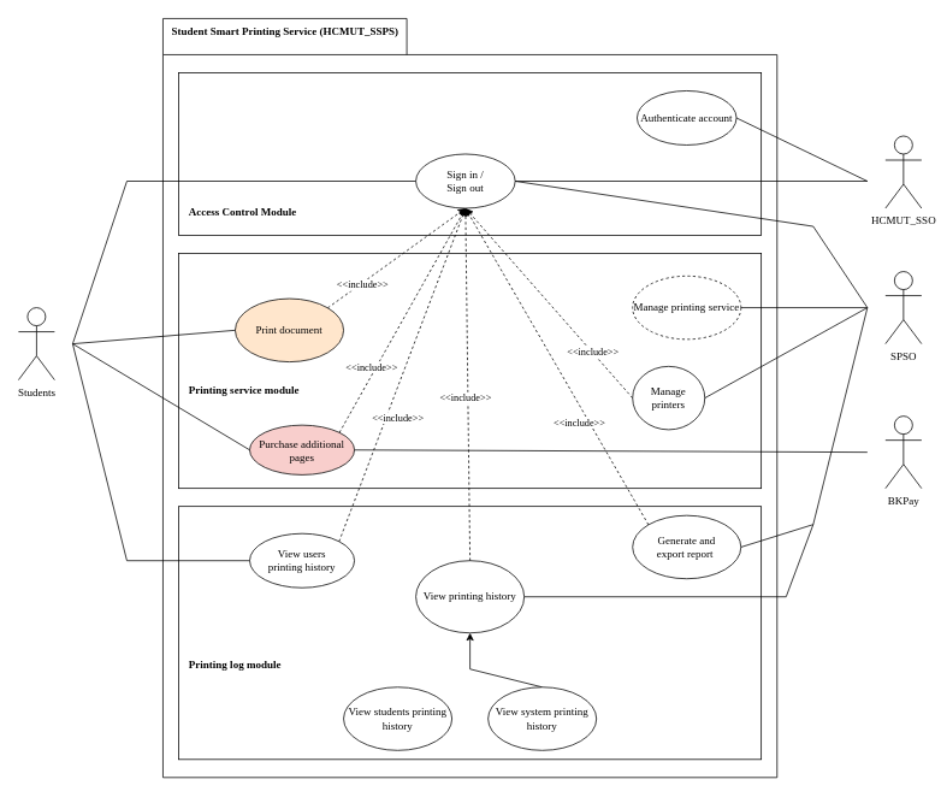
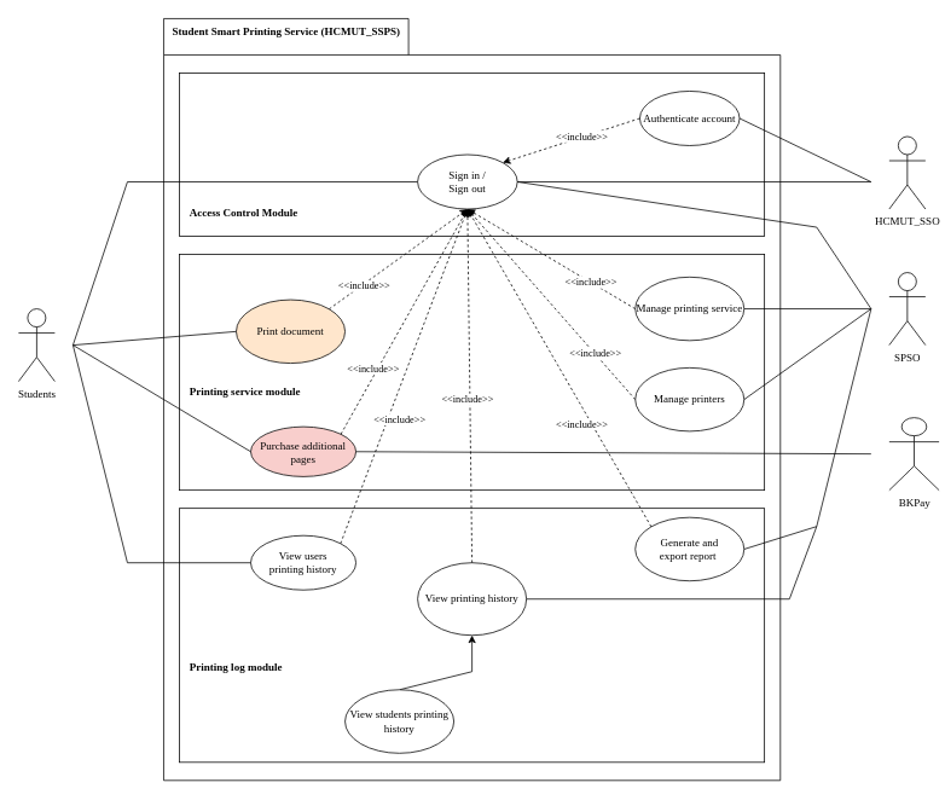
+ <mxCell id="56" value="" style="html=1;labelBackgroundColor=#ffffff;startArrow=none;startFill=0;startSize=6;endArrow=classic;endFill=1;endSize=6;jettySize=auto;orthogonalLoop=1;strokeWidth=1;dashed=1;fontSize=14;rounded=0;entryX=1;entryY=0;entryDx=0;entryDy=0;exitX=0;exitY=0.5;exitDx=0;exitDy=0;" edge="1" parent="1" source="16" target="8"><mxGeometry width="60" height="60" relative="1" as="geometry"><mxPoint x="310" y="200" as="sourcePoint" /><mxPoint x="463" y="90" as="targetPoint" /></mxGeometry></mxCell>
+ <mxCell id="57" value="&lt;font face=&quot;Times New Roman&quot;&gt;&amp;lt;&amp;lt;include&amp;gt;&amp;gt;&lt;/font&gt;" style="edgeLabel;html=1;align=center;verticalAlign=middle;resizable=0;points=[];" connectable="0" vertex="1" parent="56"><mxGeometry x="-0.516" y="-1" relative="1" as="geometry"><mxPoint x="-28" y="9" as="offset" /></mxGeometry></mxCell>
+ <mxCell id="48" value="" style="html=1;labelBackgroundColor=#ffffff;startArrow=none;startFill=0;startSize=6;endArrow=classic;endFill=1;endSize=6;jettySize=auto;orthogonalLoop=1;strokeWidth=1;dashed=1;fontSize=14;rounded=0;entryX=0.5;entryY=1;entryDx=0;entryDy=0;exitX=0;exitY=0.5;exitDx=0;exitDy=0;" edge="1" parent="1" source="17" target="8"><mxGeometry width="60" height="60" relative="1" as="geometry"><mxPoint x="382" y="360" as="sourcePoint" /><mxPoint x="535" y="250" as="targetPoint" /></mxGeometry></mxCell>
+ <mxCell id="49" value="&lt;font face=&quot;Times New Roman&quot;&gt;&amp;lt;&amp;lt;include&amp;gt;&amp;gt;&lt;/font&gt;" style="edgeLabel;html=1;align=center;verticalAlign=middle;resizable=0;points=[];" connectable="0" vertex="1" parent="48"><mxGeometry x="-0.516" y="-1" relative="1" as="geometry"><mxPoint x="-5" y="-2" as="offset" /></mxGeometry></mxCell>
- <mxCell id="17" value="&lt;span style=&quot;font-family: &amp;quot;Times New Roman&amp;quot;;&quot;&gt;Manage printing service&lt;/span&gt;" style="ellipse;whiteSpace=wrap;html=1;dashed=1;" vertex="1" parent="1"><mxGeometry x="700" y="305" width="120" height="70" as="geometry" /></mxCell>
+ <mxCell id="17" value="&lt;span style=&quot;font-family: &amp;quot;Times New Roman&amp;quot;;&quot;&gt;Manage printing service&lt;/span&gt;" style="ellipse;whiteSpace=wrap;html=1;" vertex="1" parent="1"><mxGeometry x="700" y="305" width="120" height="70" as="geometry" /></mxCell>
- <mxCell id="19" value="&lt;span style=&quot;font-family: &amp;quot;Times New Roman&amp;quot;;&quot;&gt;Manage printers&lt;/span&gt;" style="ellipse;whiteSpace=wrap;html=1;" vertex="1" parent="1"><mxGeometry x="700" y="405" width="80" height="70" as="geometry" /></mxCell>
+ <mxCell id="19" value="&lt;span style=&quot;font-family: &amp;quot;Times New Roman&amp;quot;;&quot;&gt;Manage printers&lt;/span&gt;" style="ellipse;whiteSpace=wrap;html=1;" vertex="1" parent="1"><mxGeometry x="700" y="405" width="120" height="70" as="geometry" /></mxCell>
- <mxCell id="9" value="&lt;font face=&quot;Times New Roman&quot;&gt;BKPay&lt;/font&gt;" style="shape=umlActor;verticalLabelPosition=bottom;verticalAlign=top;html=1;outlineConnect=0;" vertex="1" parent="1"><mxGeometry x="980" y="460" width="40" height="80" as="geometry" /></mxCell>
+ <mxCell id="9" value="&lt;font face=&quot;Times New Roman&quot;&gt;BKPay&lt;/font&gt;" style="shape=umlActor;verticalLabelPosition=bottom;verticalAlign=top;html=1;outlineConnect=0;" vertex="1" parent="1"><mxGeometry x="980" y="460" width="55" height="80" as="geometry" /></mxCell>
+ <mxCell id="12" value="" style="endArrow=classic;html=1;rounded=0;entryX=0.5;entryY=1;entryDx=0;entryDy=0;exitX=0.5;exitY=0;exitDx=0;exitDy=0;" edge="1" parent="1" source="24" target="22"><mxGeometry width="50" height="50" relative="1" as="geometry"><mxPoint x="439" y="772.5" as="sourcePoint" /><mxPoint x="520" y="685" as="targetPoint" /><Array as="points"><mxPoint x="520" y="740" /></Array></mxGeometry></mxCell>
- <mxCell id="13" value="" style="endArrow=classic;html=1;rounded=0;entryX=0.5;entryY=1;entryDx=0;entryDy=0;exitX=0.5;exitY=0;exitDx=0;exitDy=0;" edge="1" parent="1" source="23" target="22"><mxGeometry width="50" height="50" relative="1" as="geometry"><mxPoint x="595" y="772.5" as="sourcePoint" /><mxPoint x="520" y="685" as="targetPoint" /><Array as="points"><mxPoint x="520" y="740" /></Array></mxGeometry></mxCell>
- <mxCell id="23" value="&lt;span style=&quot;font-family: &amp;quot;Times New Roman&amp;quot;;&quot;&gt;View system printing history&lt;/span&gt;" style="ellipse;whiteSpace=wrap;html=1;" vertex="1" parent="1"><mxGeometry x="540" y="760" width="120" height="70" as="geometry" /></mxCell>
